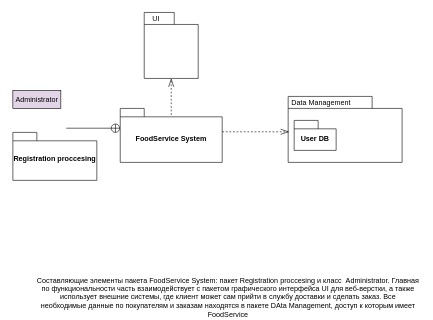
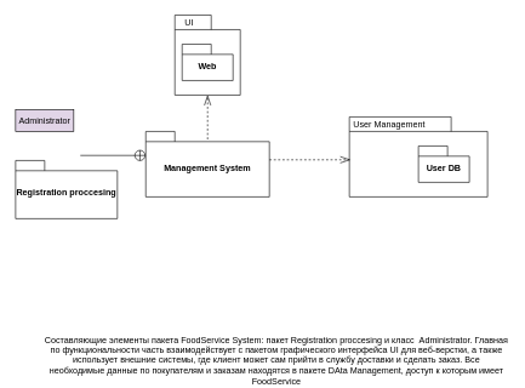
+ <mxCell id="4" value="Web" style="shape=folder;fontStyle=1;spacingTop=10;tabWidth=40;tabHeight=14;tabPosition=left;html=1;whiteSpace=wrap;" parent="1" vertex="1"><mxGeometry x="250" y="60" width="70" height="50" as="geometry" /></mxCell>
- <mxCell id="7" value="Data Management" style="text;html=1;strokeColor=none;fillColor=none;align=center;verticalAlign=middle;whiteSpace=wrap;rounded=0;" parent="1" vertex="1"><mxGeometry x="470" y="160" width="130" height="20" as="geometry" /></mxCell>
+ <mxCell id="7" value="User Management" style="text;html=1;strokeColor=none;fillColor=none;align=center;verticalAlign=middle;whiteSpace=wrap;rounded=0;" parent="1" vertex="1"><mxGeometry x="470" y="160" width="130" height="20" as="geometry" /></mxCell>
- <mxCell id="8" value="User DB" style="shape=folder;fontStyle=1;spacingTop=10;tabWidth=40;tabHeight=14;tabPosition=left;html=1;whiteSpace=wrap;" parent="1" vertex="1"><mxGeometry x="490" y="200" width="70" height="50" as="geometry" /></mxCell>
+ <mxCell id="8" value="User DB" style="shape=folder;fontStyle=1;spacingTop=10;tabWidth=40;tabHeight=14;tabPosition=left;html=1;whiteSpace=wrap;" parent="1" vertex="1"><mxGeometry x="575" y="200" width="70" height="50" as="geometry" /></mxCell>
- <mxCell id="5" value="FoodService System" style="shape=folder;fontStyle=1;spacingTop=10;tabWidth=40;tabHeight=14;tabPosition=left;html=1;whiteSpace=wrap;" parent="1" vertex="1"><mxGeometry x="200" y="180" width="170" height="90" as="geometry" /></mxCell>
+ <mxCell id="5" value="Management System" style="shape=folder;fontStyle=1;spacingTop=10;tabWidth=40;tabHeight=14;tabPosition=left;html=1;whiteSpace=wrap;" parent="1" vertex="1"><mxGeometry x="200" y="180" width="170" height="90" as="geometry" /></mxCell>
